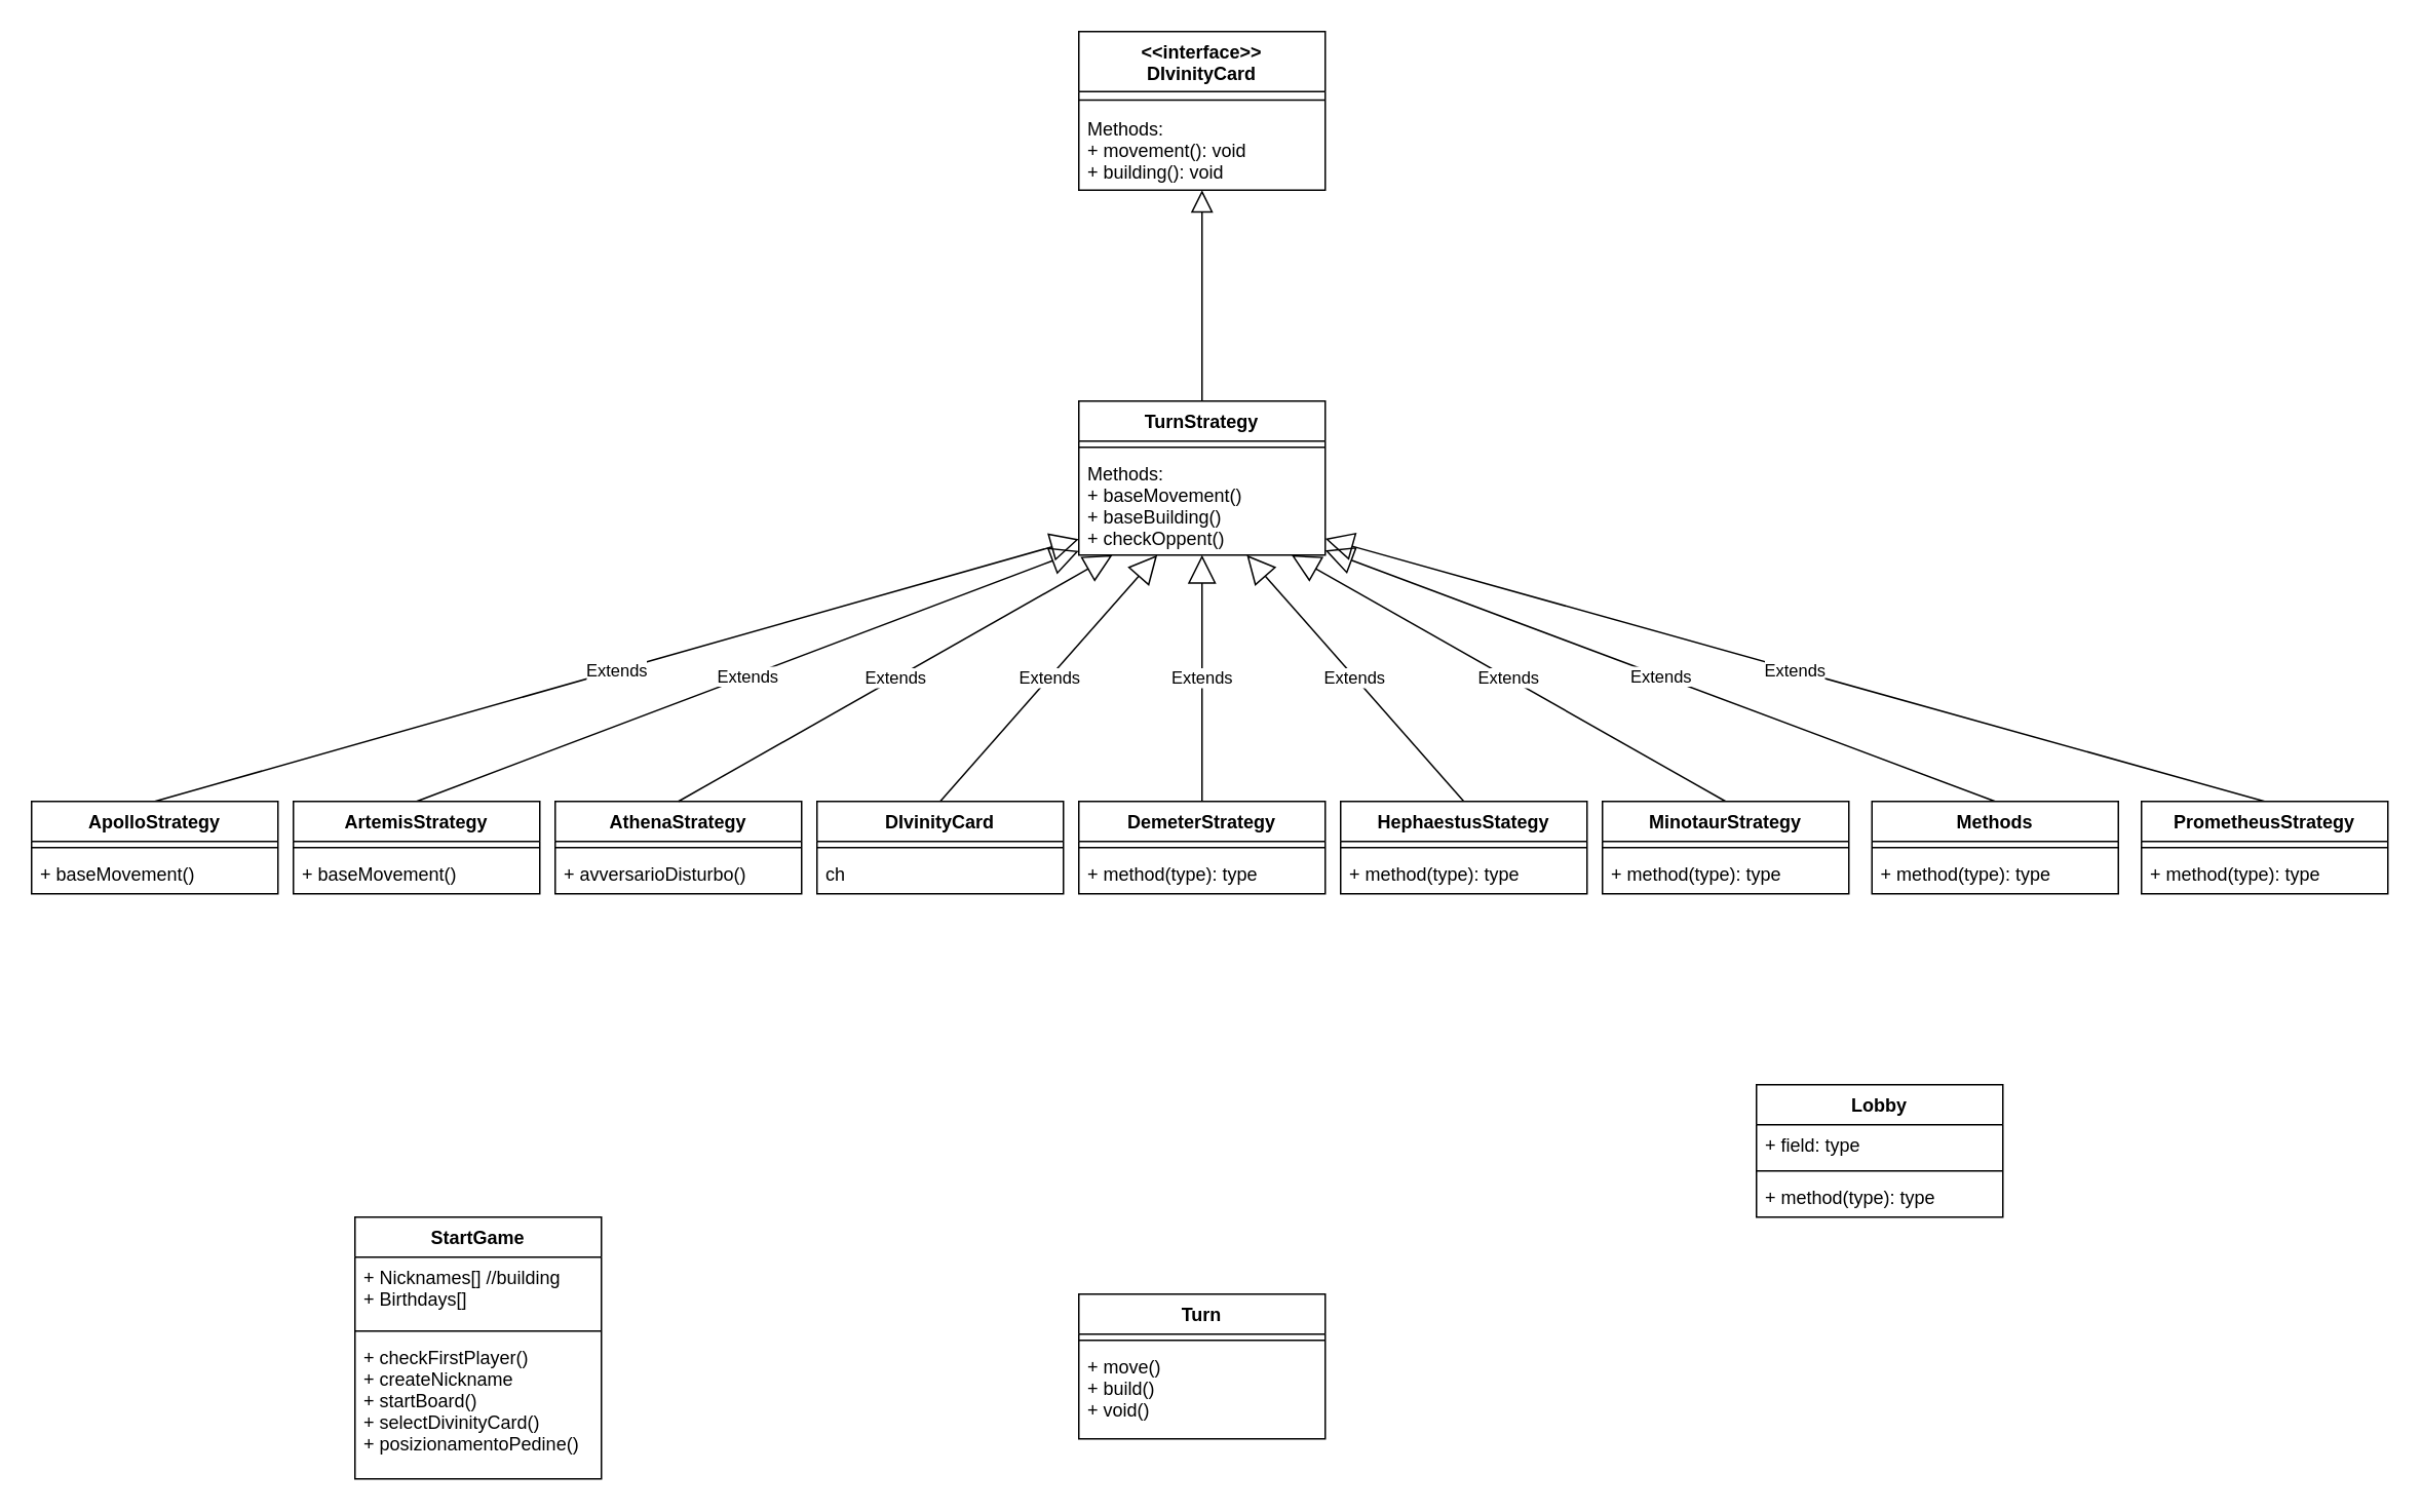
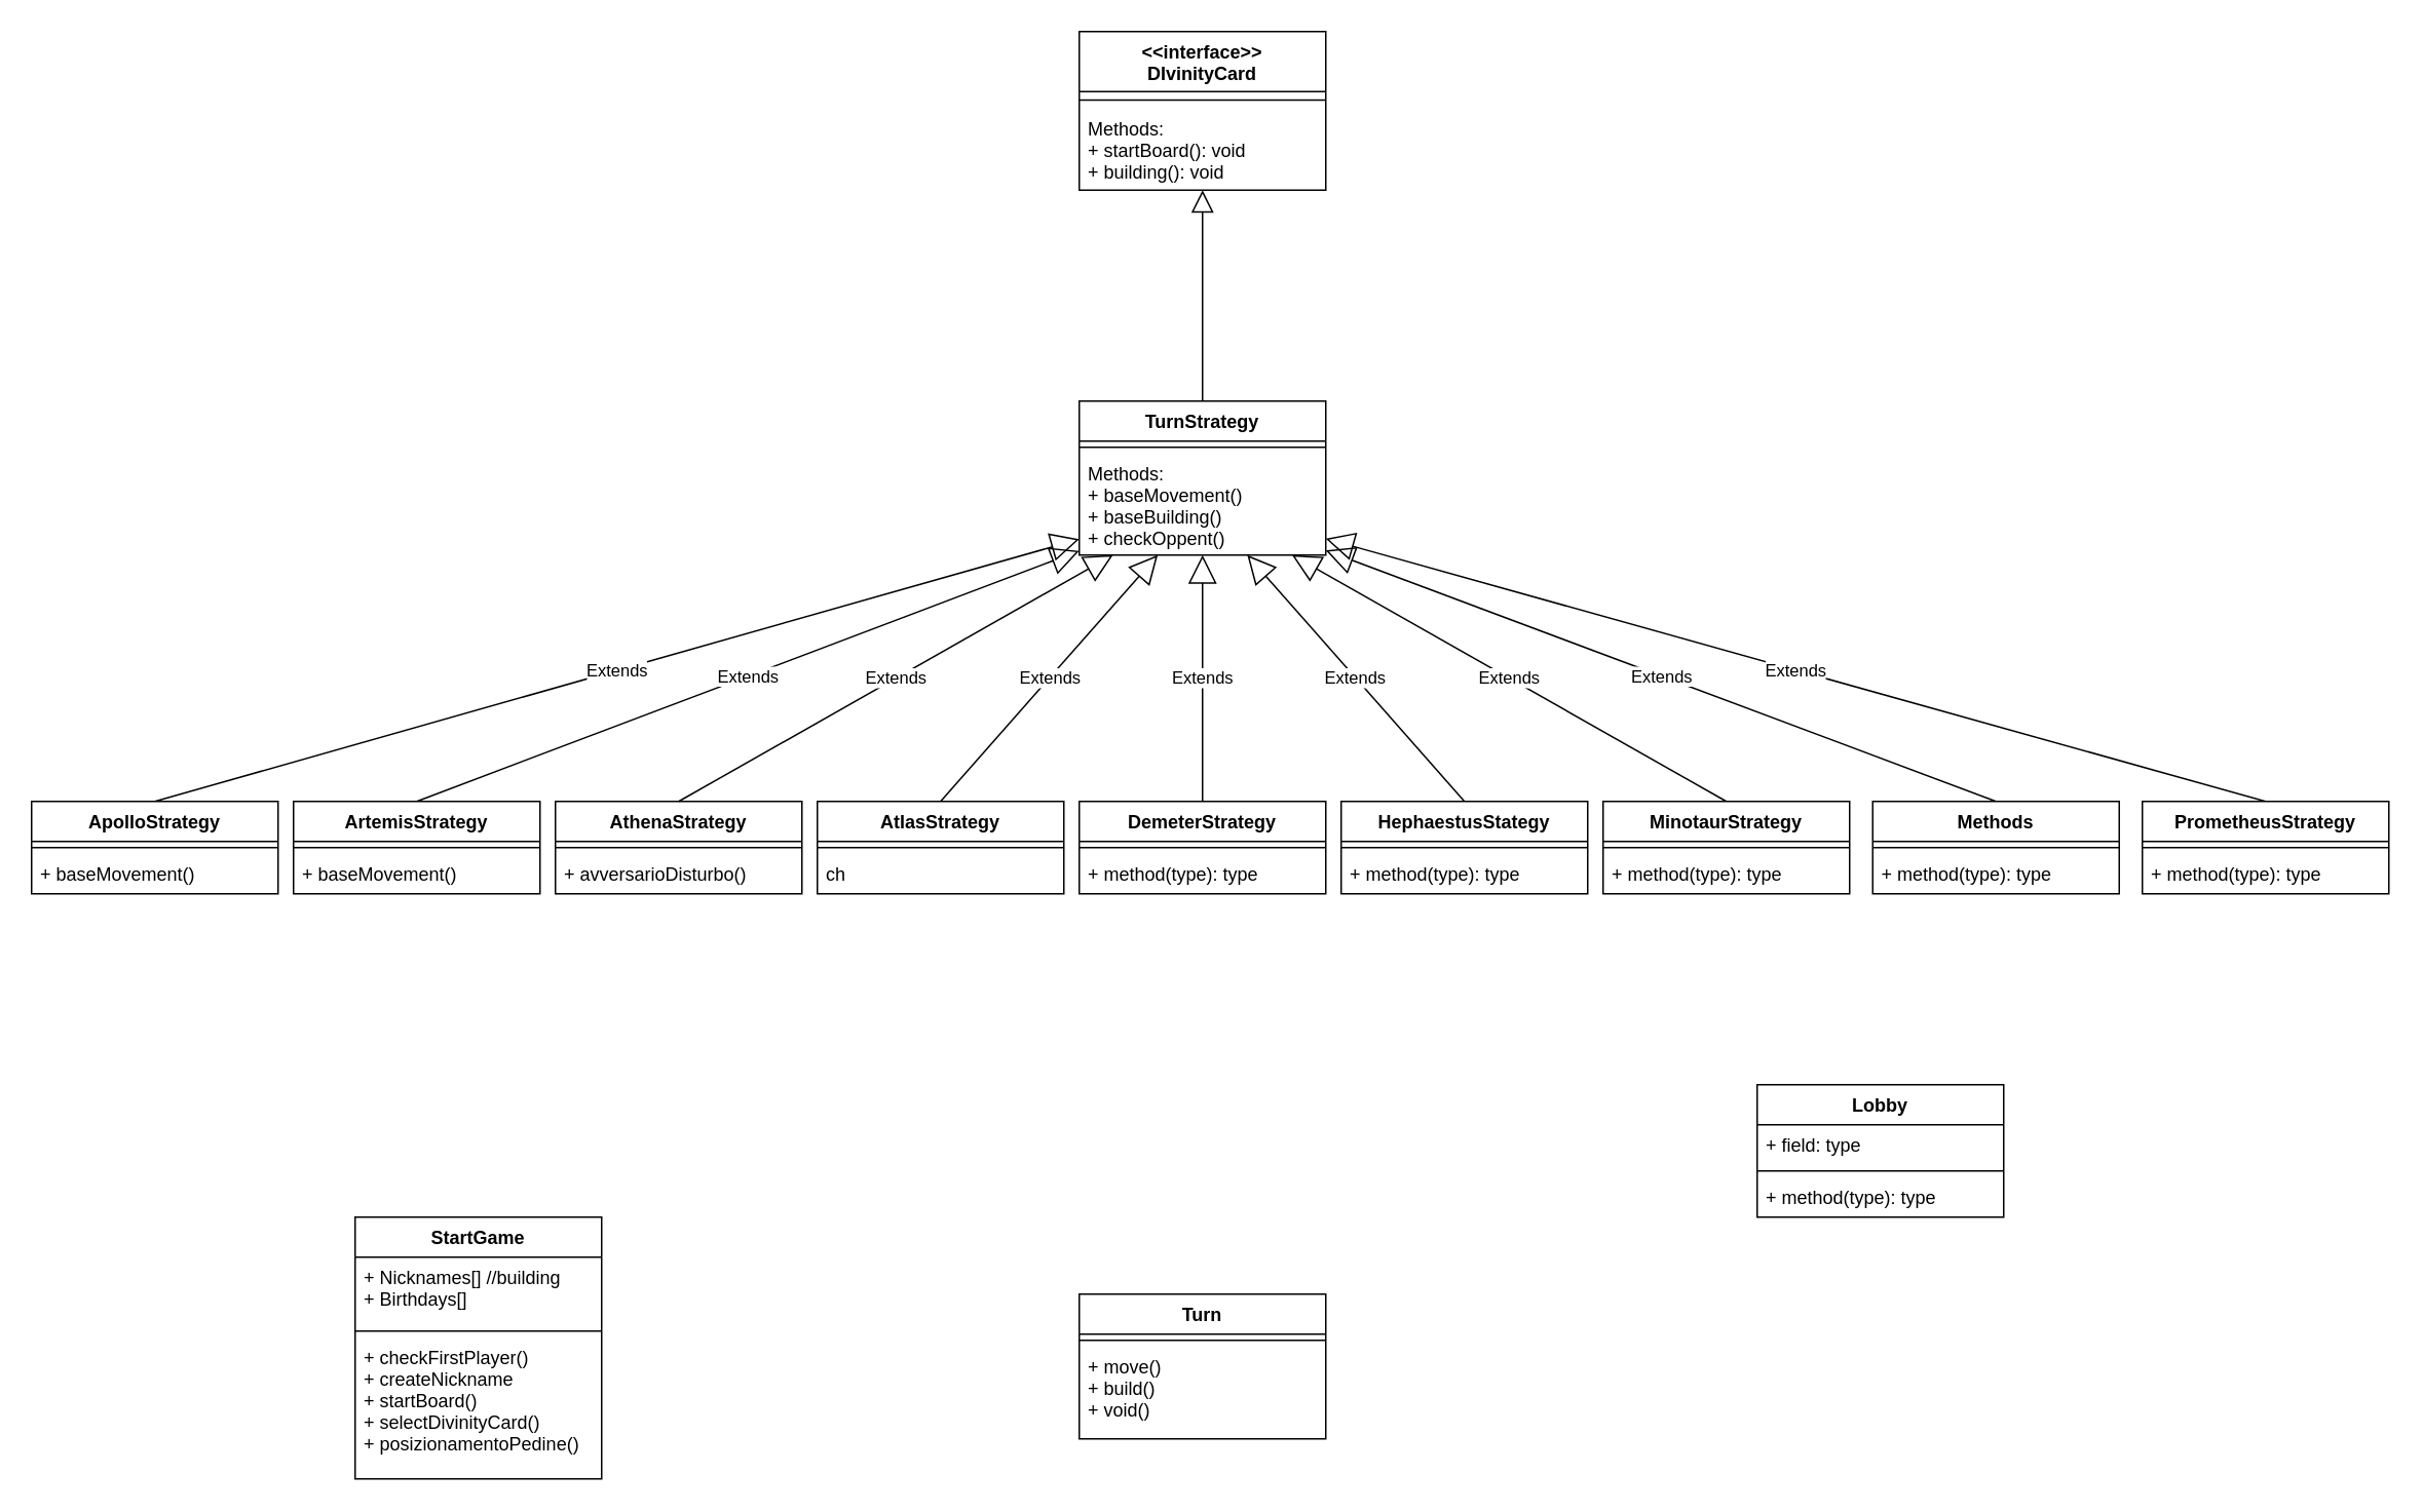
- <mxCell id="7" value="Methods:&#10;+ movement(): void&#10;+ building(): void" style="text;strokeColor=none;fillColor=none;align=left;verticalAlign=top;spacingLeft=4;spacingRight=4;overflow=hidden;rotatable=0;points=[[0,0.5],[1,0.5]];portConstraint=eastwest;" parent="5" vertex="1"><mxGeometry y="50" width="160" height="53" as="geometry" /></mxCell>
+ <mxCell id="7" value="Methods:&#10;+ startBoard(): void&#10;+ building(): void" style="text;strokeColor=none;fillColor=none;align=left;verticalAlign=top;spacingLeft=4;spacingRight=4;overflow=hidden;rotatable=0;points=[[0,0.5],[1,0.5]];portConstraint=eastwest;" parent="5" vertex="1"><mxGeometry y="50" width="160" height="53" as="geometry" /></mxCell>
- <mxCell id="18" value="DIvinityCard" style="swimlane;fontStyle=1;align=center;verticalAlign=top;childLayout=stackLayout;horizontal=1;startSize=26;horizontalStack=0;resizeParent=1;resizeParentMax=0;resizeLast=0;collapsible=1;marginBottom=0;" parent="1" vertex="1"><mxGeometry x="530" y="520" width="160" height="60" as="geometry" /></mxCell>
+ <mxCell id="18" value="AtlasStrategy" style="swimlane;fontStyle=1;align=center;verticalAlign=top;childLayout=stackLayout;horizontal=1;startSize=26;horizontalStack=0;resizeParent=1;resizeParentMax=0;resizeLast=0;collapsible=1;marginBottom=0;" parent="1" vertex="1"><mxGeometry x="530" y="520" width="160" height="60" as="geometry" /></mxCell>
